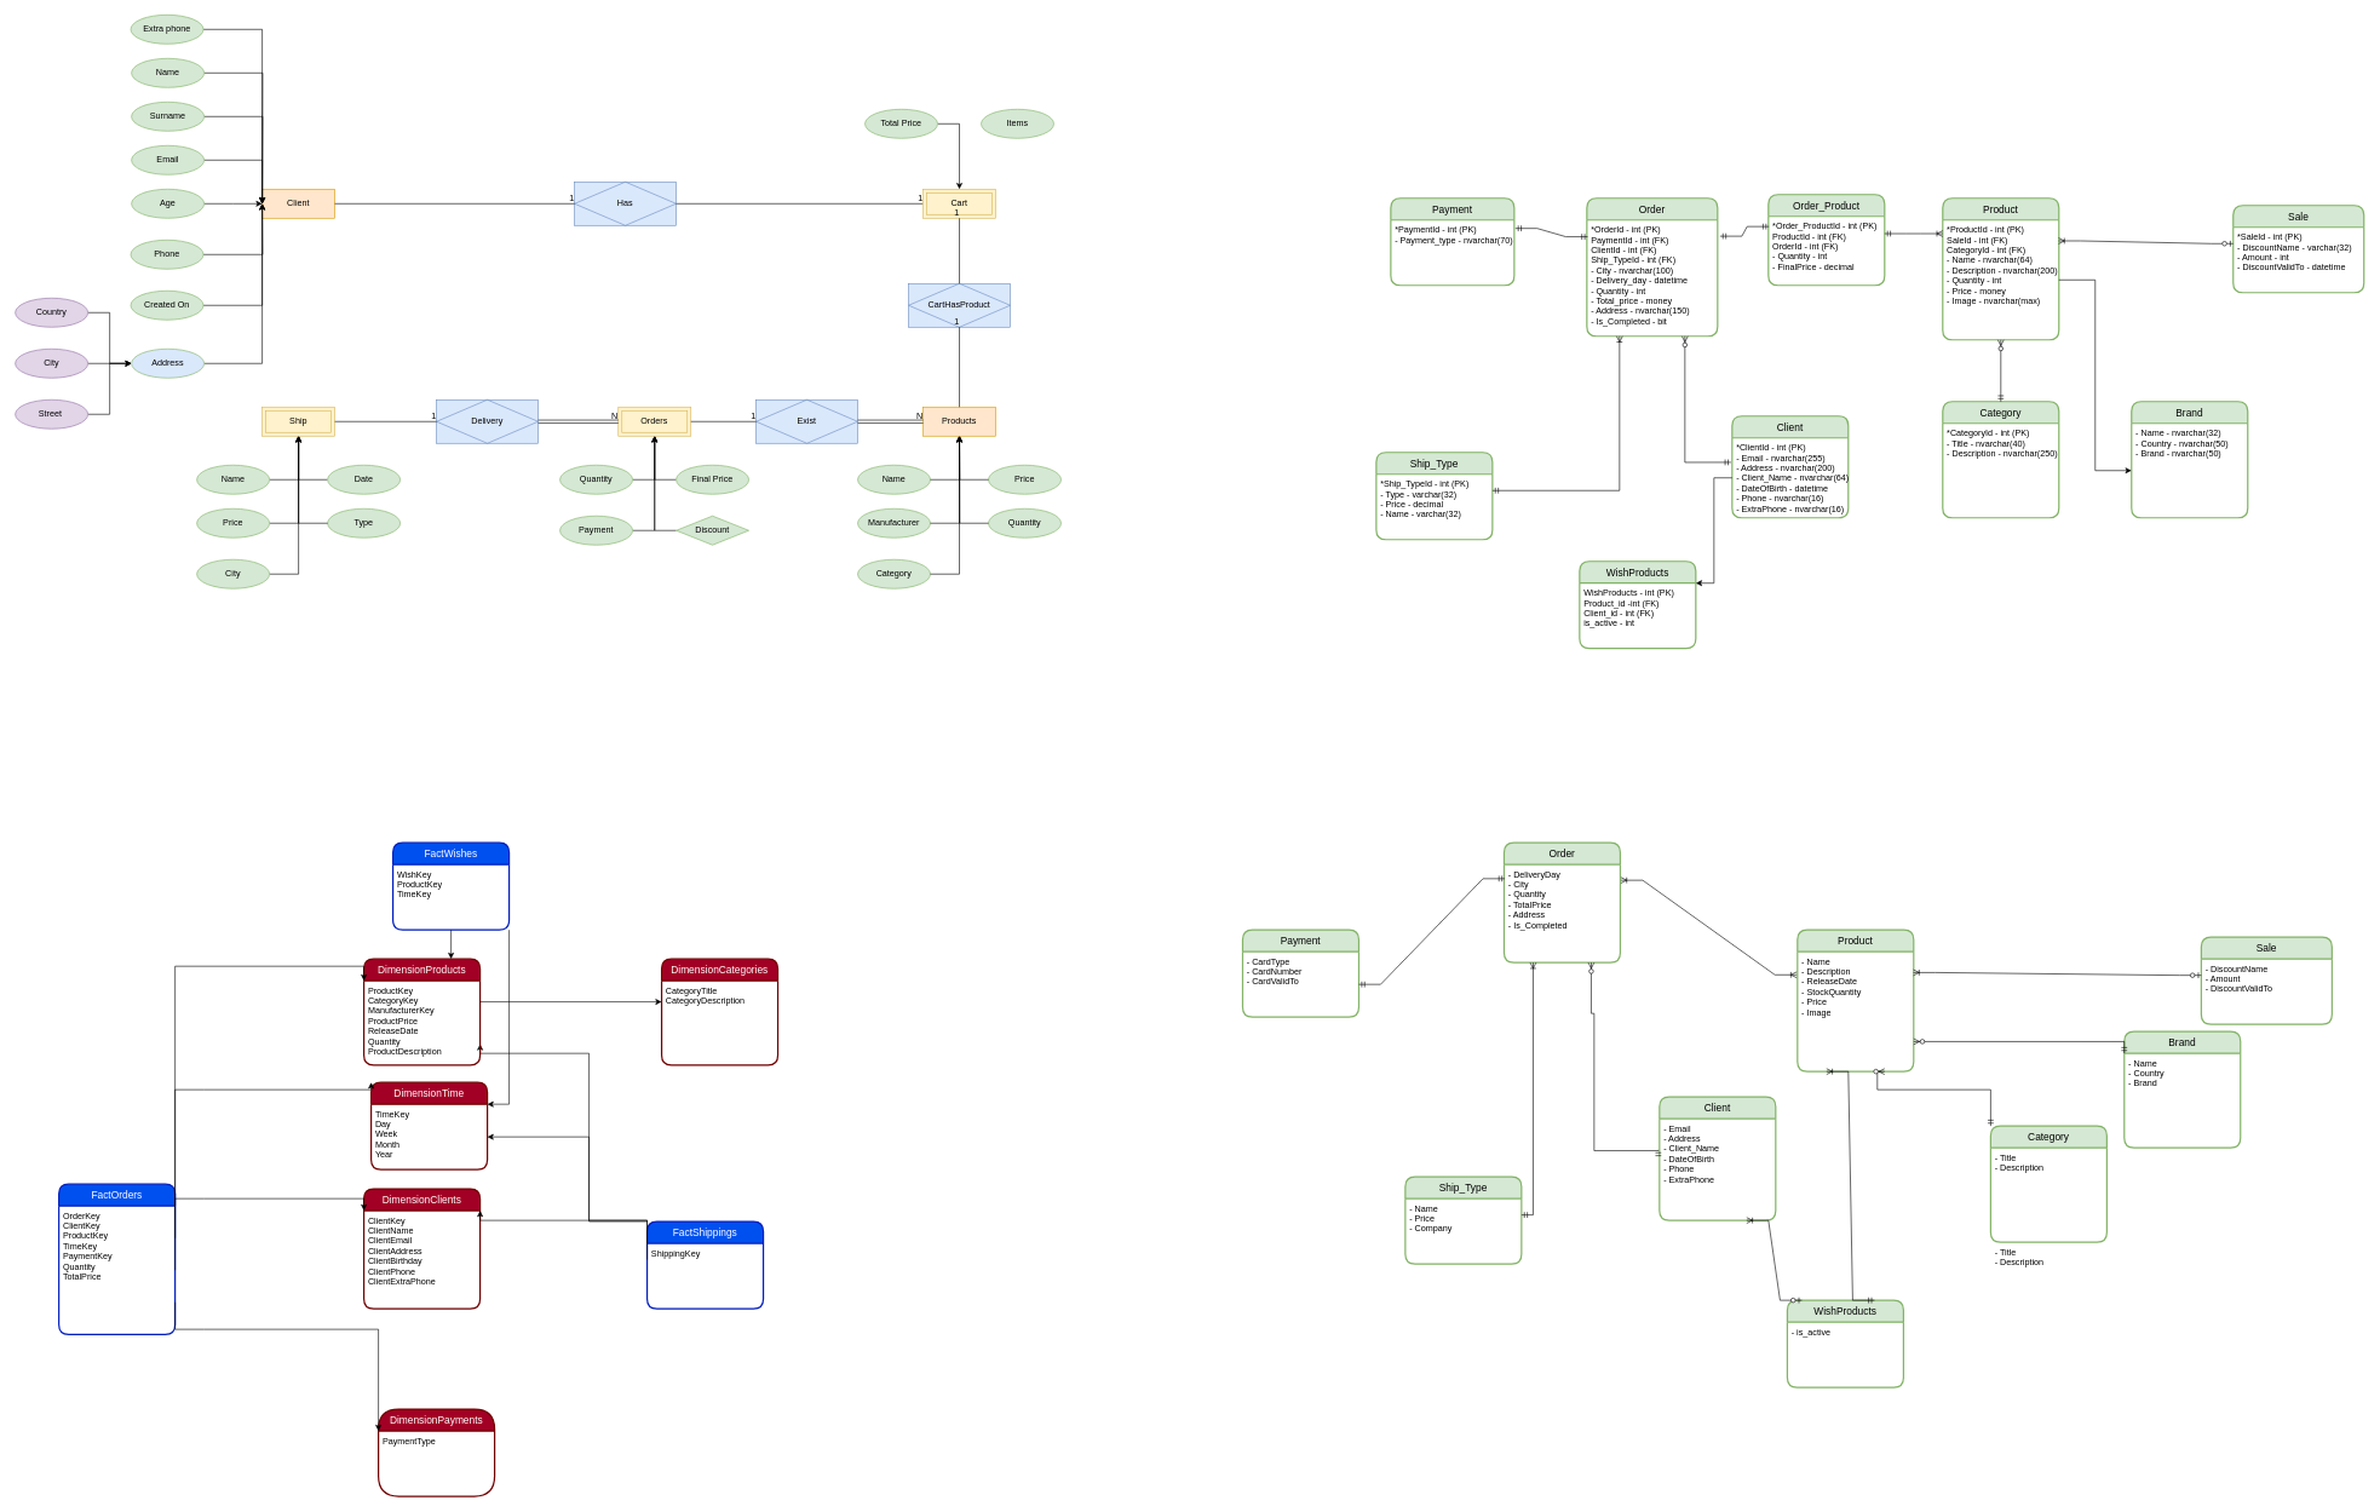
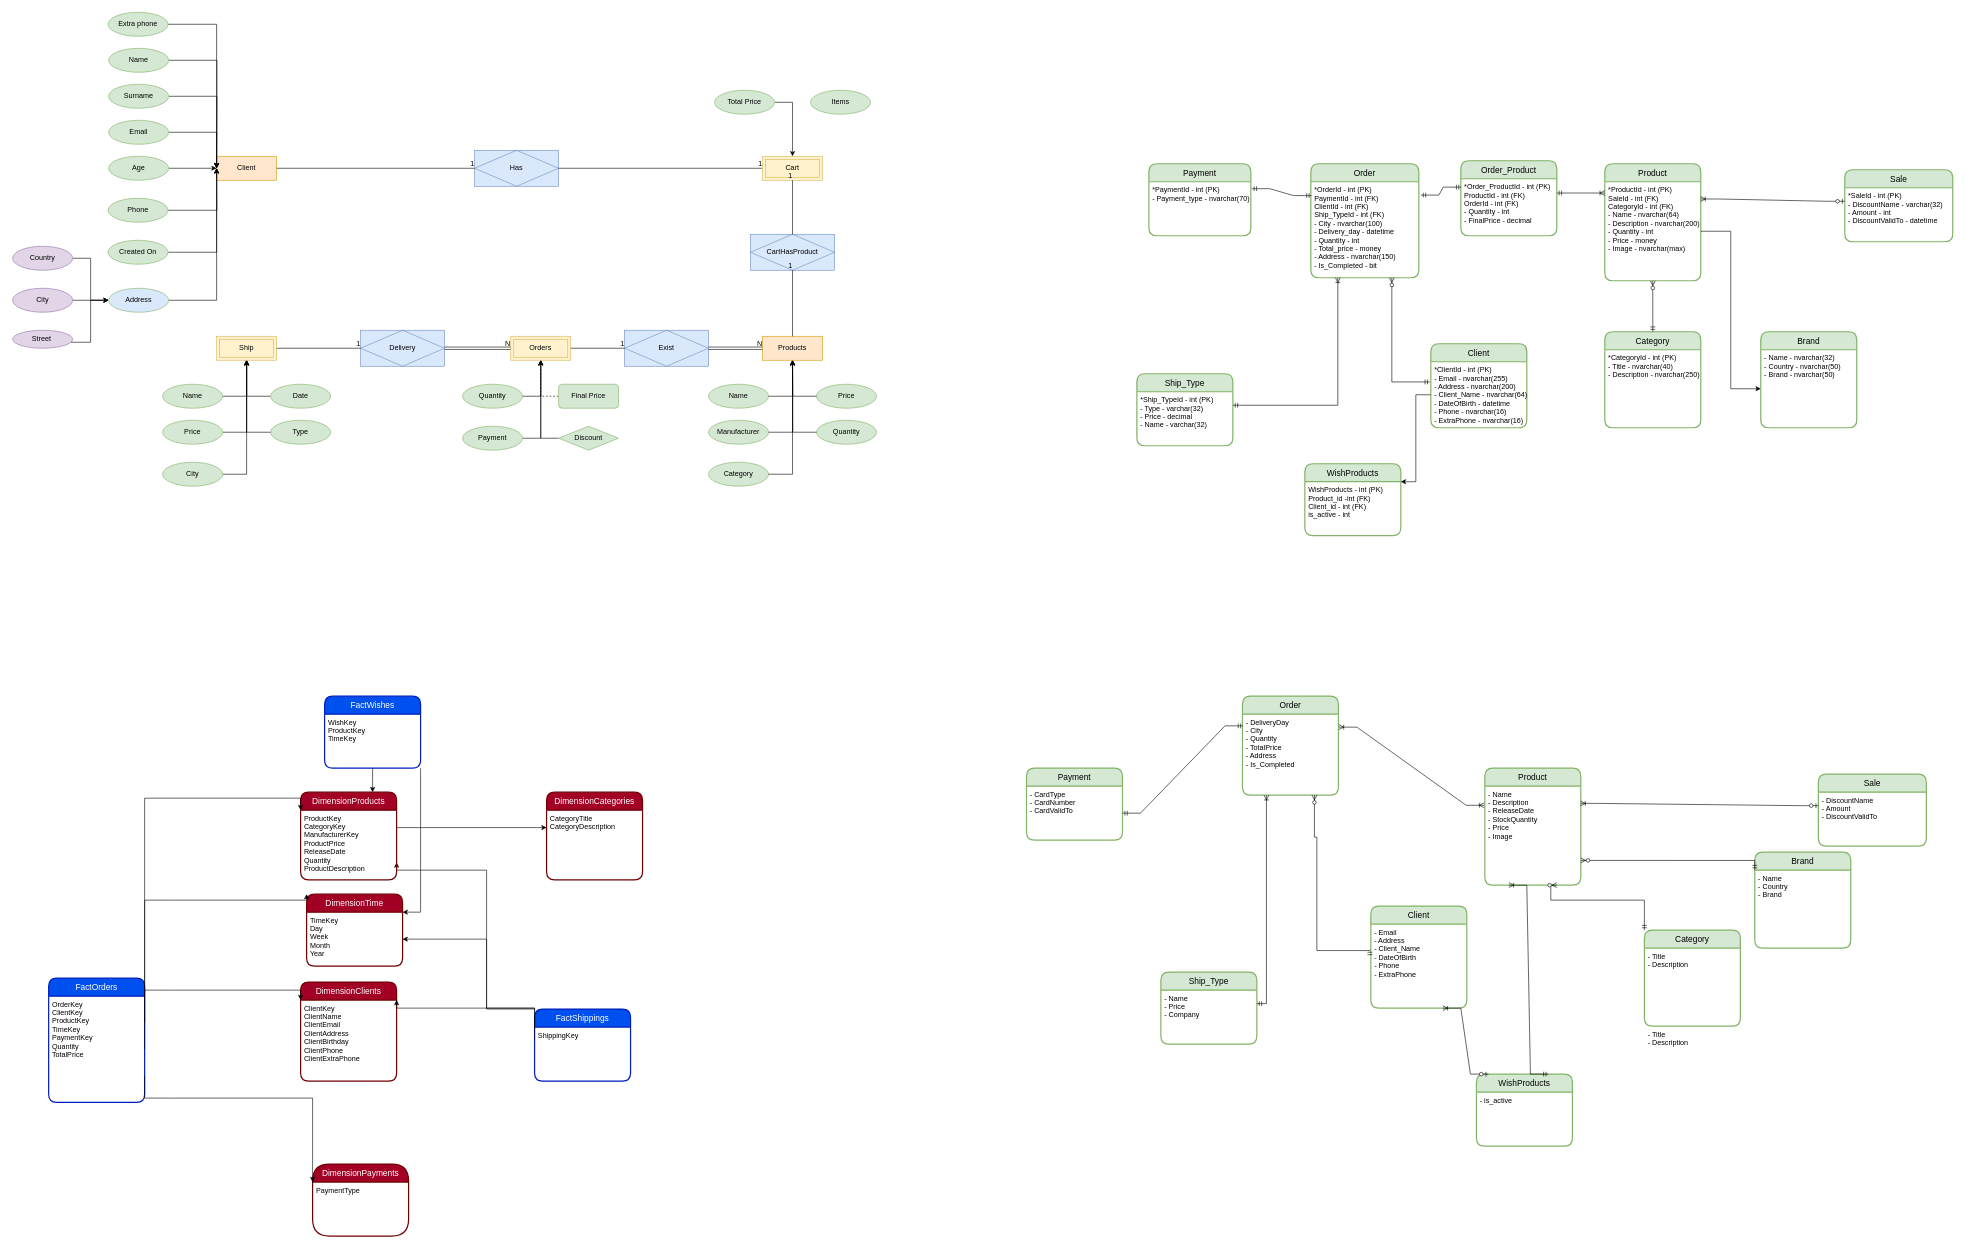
- <mxCell id="40" value="Street&amp;nbsp;" style="ellipse;whiteSpace=wrap;html=1;align=center;fillColor=#e1d5e7;strokeColor=#9673a6;" parent="1" vertex="1"><mxGeometry x="20" y="550" width="100" height="40" as="geometry" /></mxCell>
+ <mxCell id="40" value="Street&amp;nbsp;" style="ellipse;whiteSpace=wrap;html=1;align=center;fillColor=#e1d5e7;strokeColor=#9673a6;" parent="1" vertex="1"><mxGeometry x="20" y="550" width="100" height="30" as="geometry" /></mxCell>
- <mxCell id="68" style="edgeStyle=orthogonalEdgeStyle;rounded=0;orthogonalLoop=1;jettySize=auto;html=1;entryX=0.5;entryY=1;entryDx=0;entryDy=0;exitX=0;exitY=0.5;exitDx=0;exitDy=0;" parent="1" source="69" target="41" edge="1"><mxGeometry relative="1" as="geometry"><Array as="points"><mxPoint x="900" y="660" /></Array></mxGeometry></mxCell>
+ <mxCell id="68" style="edgeStyle=orthogonalEdgeStyle;rounded=0;orthogonalLoop=1;jettySize=auto;html=1;entryX=0.5;entryY=1;entryDx=0;entryDy=0;exitX=0;exitY=0.5;exitDx=0;exitDy=0;dashed=1;" parent="1" source="69" target="41" edge="1"><mxGeometry relative="1" as="geometry"><Array as="points"><mxPoint x="900" y="660" /></Array></mxGeometry></mxCell>
- <mxCell id="69" value="Final Price" style="ellipse;whiteSpace=wrap;html=1;align=center;fillColor=#d5e8d4;strokeColor=#82b366;" parent="1" vertex="1"><mxGeometry x="930" y="640" width="100" height="40" as="geometry" /></mxCell>
+ <mxCell id="69" value="Final Price" style="whiteSpace=wrap;html=1;align=center;fillColor=#d5e8d4;strokeColor=#82b366;rounded=1;" parent="1" vertex="1"><mxGeometry x="930" y="640" width="100" height="40" as="geometry" /></mxCell>
